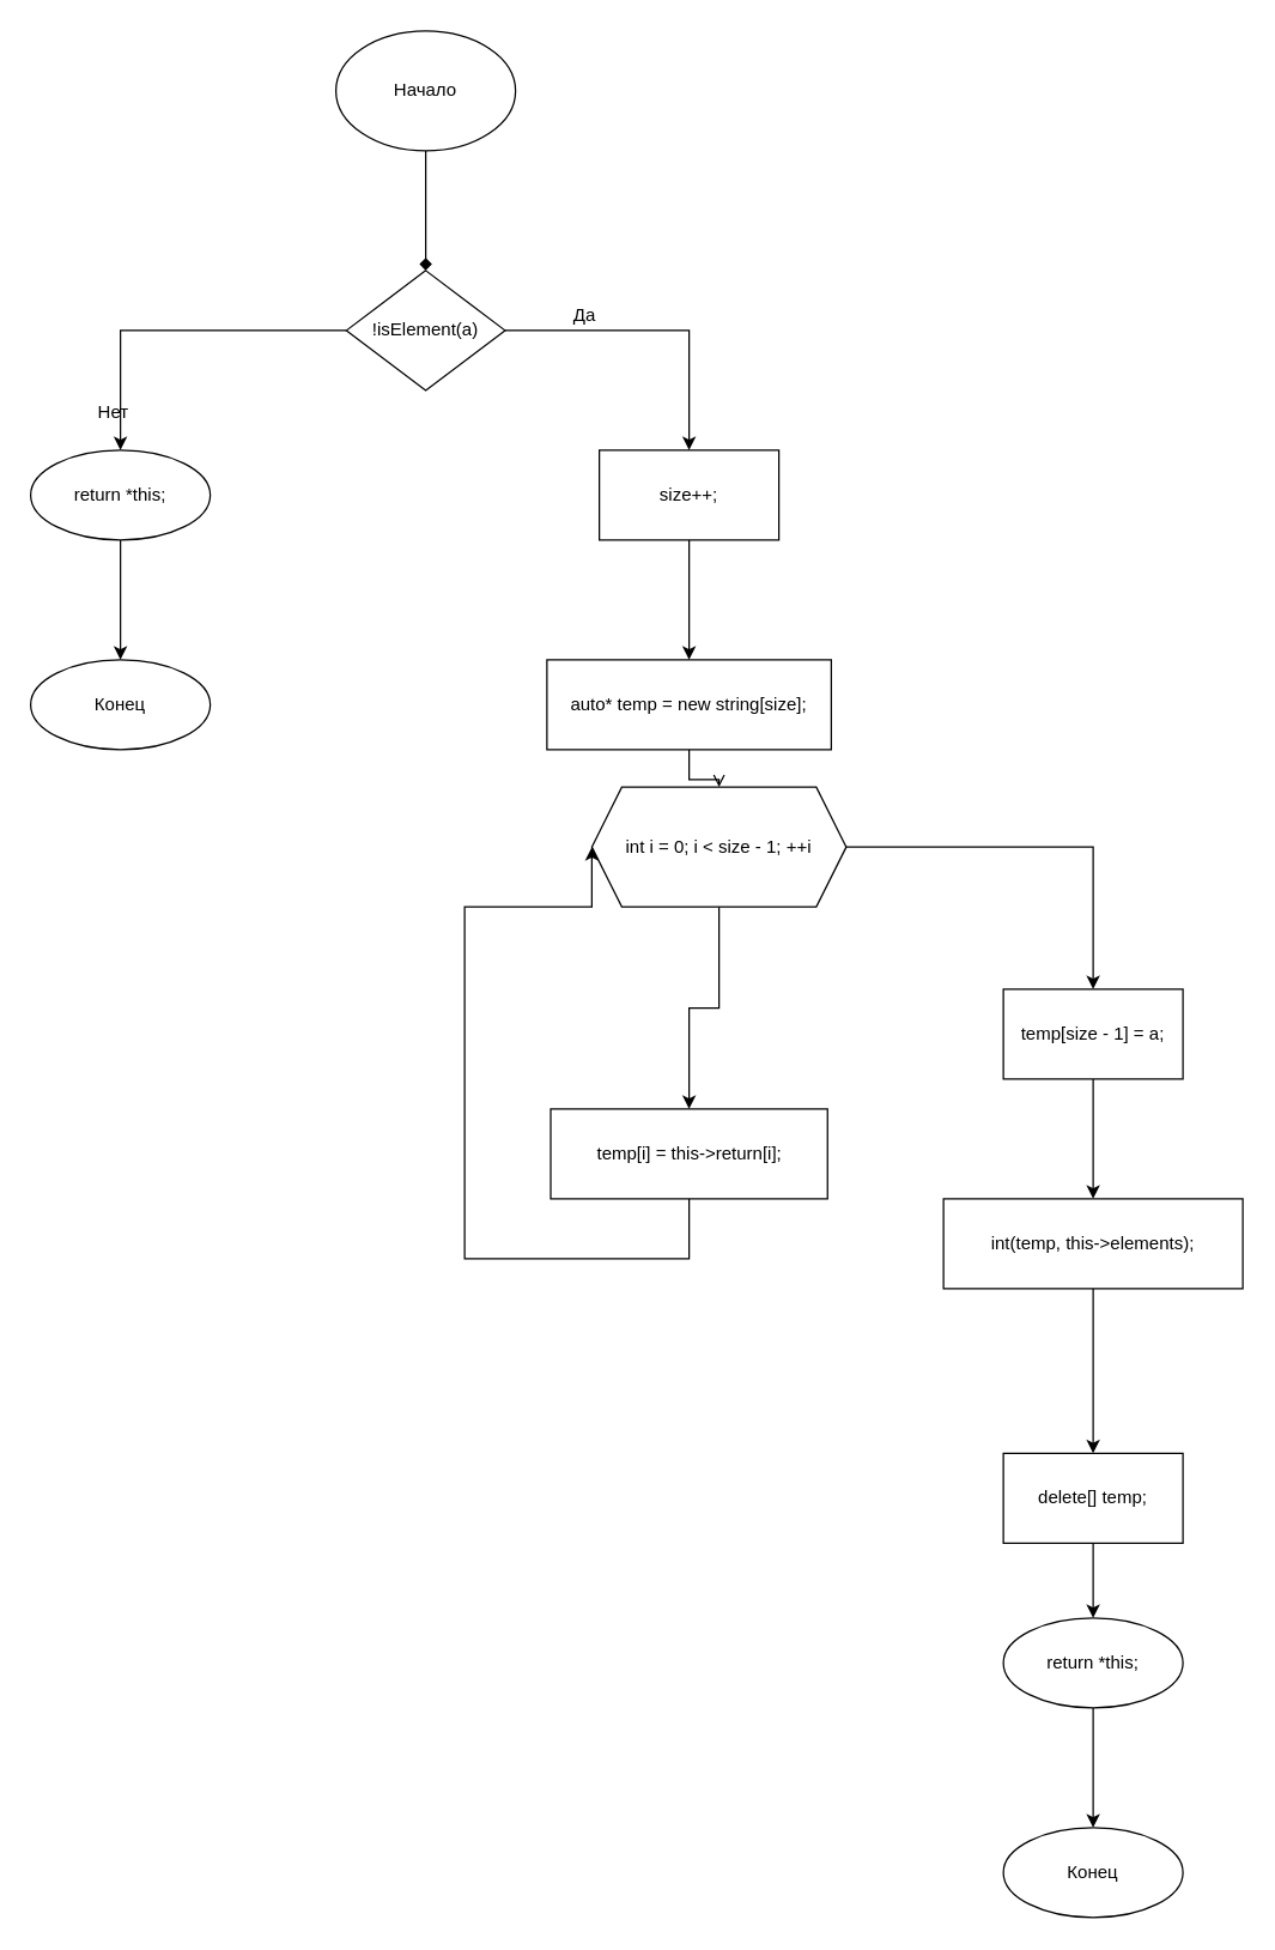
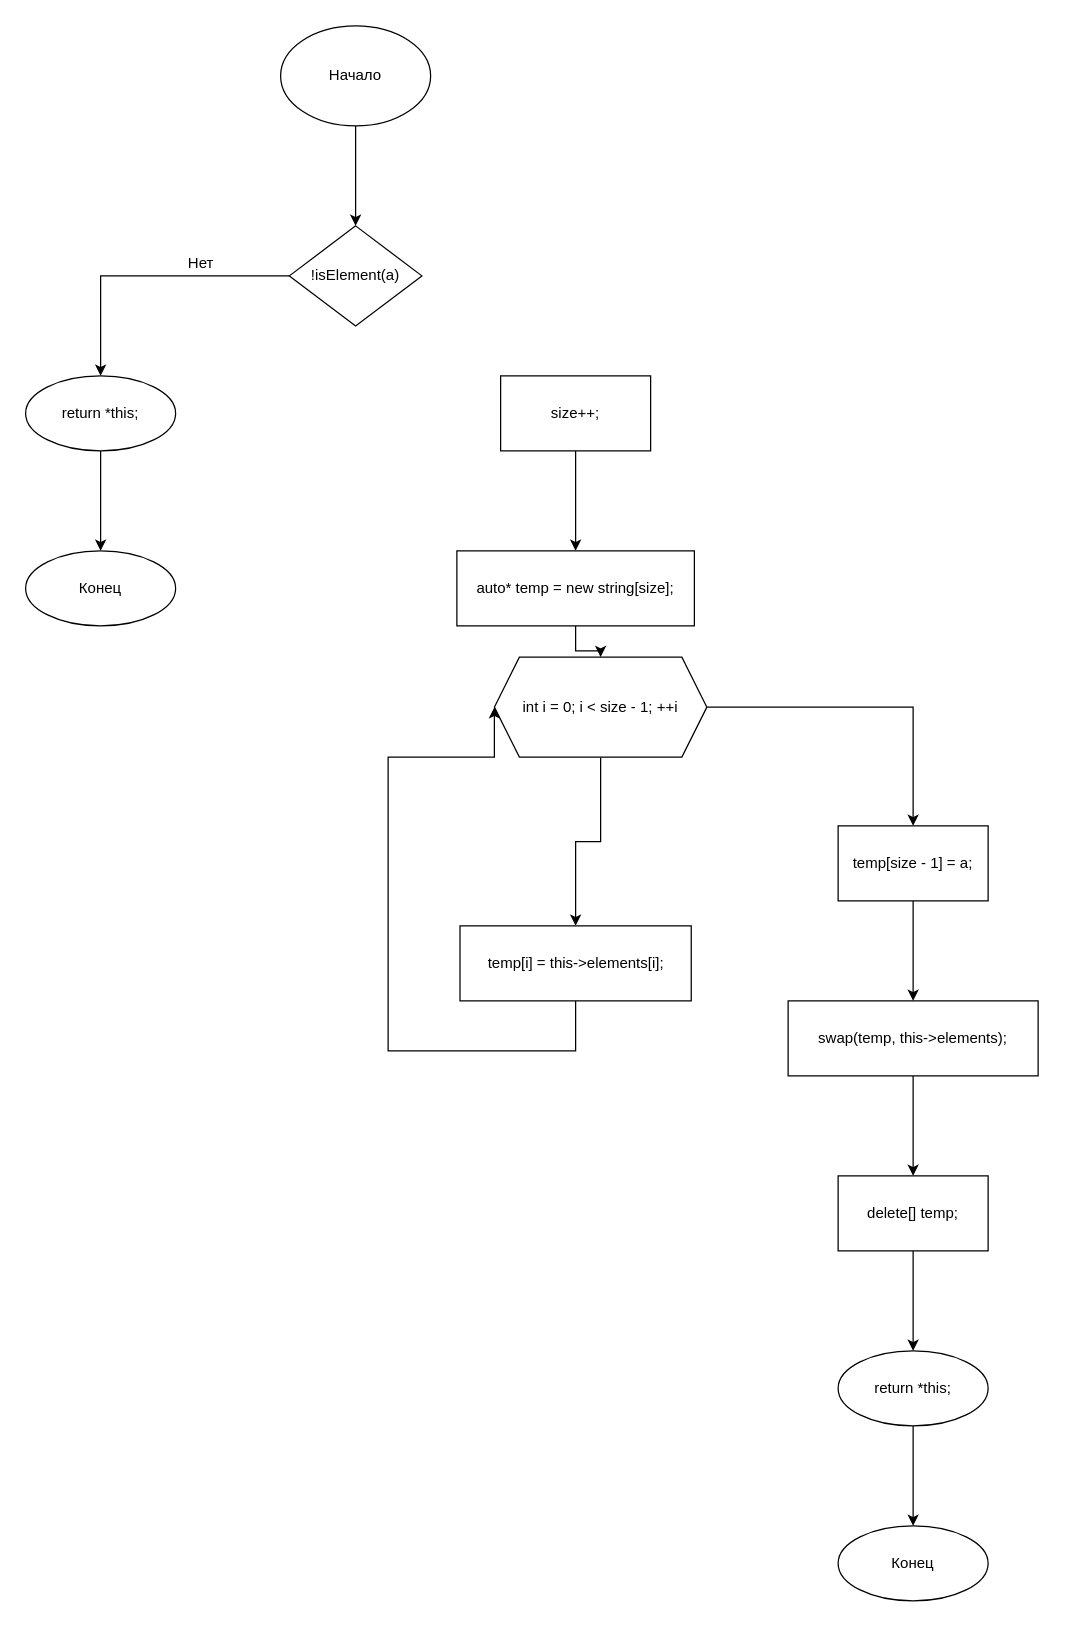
- <mxCell id="2" value="" style="edgeStyle=orthogonalEdgeStyle;rounded=0;orthogonalLoop=1;jettySize=auto;html=1;endArrow=diamond;" edge="1" parent="1" source="3" target="6"><mxGeometry relative="1" as="geometry" /></mxCell>
+ <mxCell id="2" value="" style="edgeStyle=orthogonalEdgeStyle;rounded=0;orthogonalLoop=1;jettySize=auto;html=1;" edge="1" parent="1" source="3" target="6"><mxGeometry relative="1" as="geometry" /></mxCell>
- <mxCell id="28" value="Да" style="text;html=1;align=center;verticalAlign=middle;resizable=0;points=[];autosize=1;strokeColor=none;fillColor=none;" vertex="1" parent="1"><mxGeometry x="375" y="200" width="30" height="20" as="geometry" /></mxCell>
- <mxCell id="5" value="" style="edgeStyle=orthogonalEdgeStyle;rounded=0;orthogonalLoop=1;jettySize=auto;html=1;" edge="1" parent="1" source="6" target="11"><mxGeometry relative="1" as="geometry" /></mxCell>
- <mxCell id="29" value="Нет" style="text;html=1;align=center;verticalAlign=middle;resizable=0;points=[];autosize=1;strokeColor=none;fillColor=none;" vertex="1" parent="1"><mxGeometry x="55" y="265" width="40" height="20" as="geometry" /></mxCell>
+ <mxCell id="29" value="Нет" style="text;html=1;align=center;verticalAlign=middle;resizable=0;points=[];autosize=1;strokeColor=none;fillColor=none;" vertex="1" parent="1"><mxGeometry x="140" y="200" width="40" height="20" as="geometry" /></mxCell>
- <mxCell id="12" value="" style="edgeStyle=orthogonalEdgeStyle;rounded=0;orthogonalLoop=1;jettySize=auto;html=1;endArrow=open;" edge="1" parent="1" source="13" target="16"><mxGeometry relative="1" as="geometry" /></mxCell>
+ <mxCell id="12" value="" style="edgeStyle=orthogonalEdgeStyle;rounded=0;orthogonalLoop=1;jettySize=auto;html=1;" edge="1" parent="1" source="13" target="16"><mxGeometry relative="1" as="geometry" /></mxCell>
- <mxCell id="18" value="temp[i] = this-&gt;return[i];" style="whiteSpace=wrap;html=1;" vertex="1" parent="1"><mxGeometry x="367.5" y="740" width="185" height="60" as="geometry" /></mxCell>
+ <mxCell id="18" value="temp[i] = this-&gt;elements[i];" style="whiteSpace=wrap;html=1;" vertex="1" parent="1"><mxGeometry x="367.5" y="740" width="185" height="60" as="geometry" /></mxCell>
- <mxCell id="22" value="int(temp, this-&gt;elements);" style="whiteSpace=wrap;html=1;" vertex="1" parent="1"><mxGeometry x="630" y="800" width="200" height="60" as="geometry" /></mxCell>
+ <mxCell id="22" value="swap(temp, this-&gt;elements);" style="whiteSpace=wrap;html=1;" vertex="1" parent="1"><mxGeometry x="630" y="800" width="200" height="60" as="geometry" /></mxCell>
- <mxCell id="24" value="delete[] temp;" style="whiteSpace=wrap;html=1;" vertex="1" parent="1"><mxGeometry x="670" y="970" width="120" height="60" as="geometry" /></mxCell>
+ <mxCell id="24" value="delete[] temp;" style="whiteSpace=wrap;html=1;" vertex="1" parent="1"><mxGeometry x="670" y="940" width="120" height="60" as="geometry" /></mxCell>
